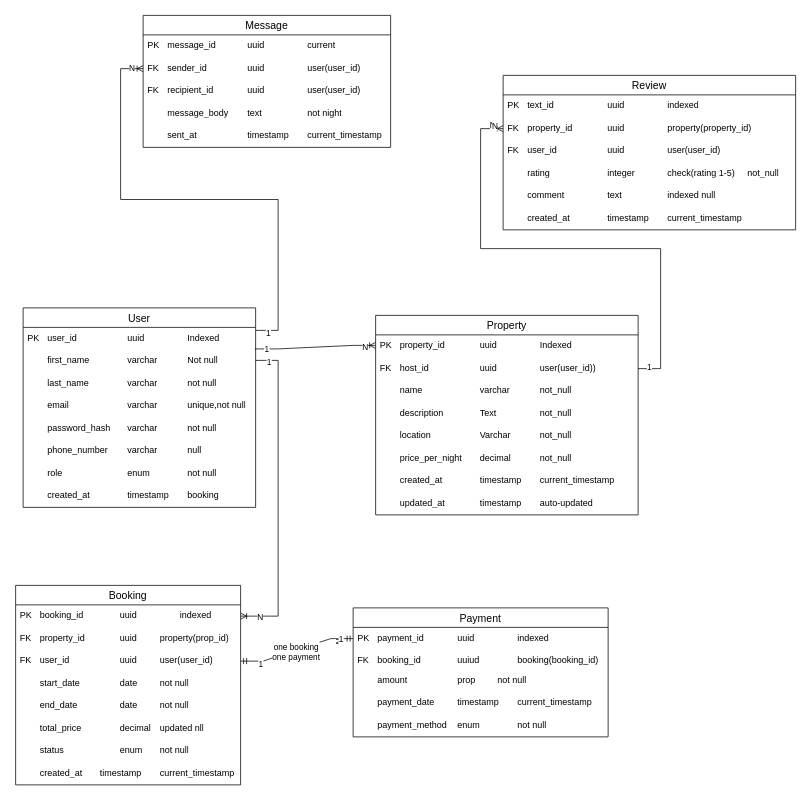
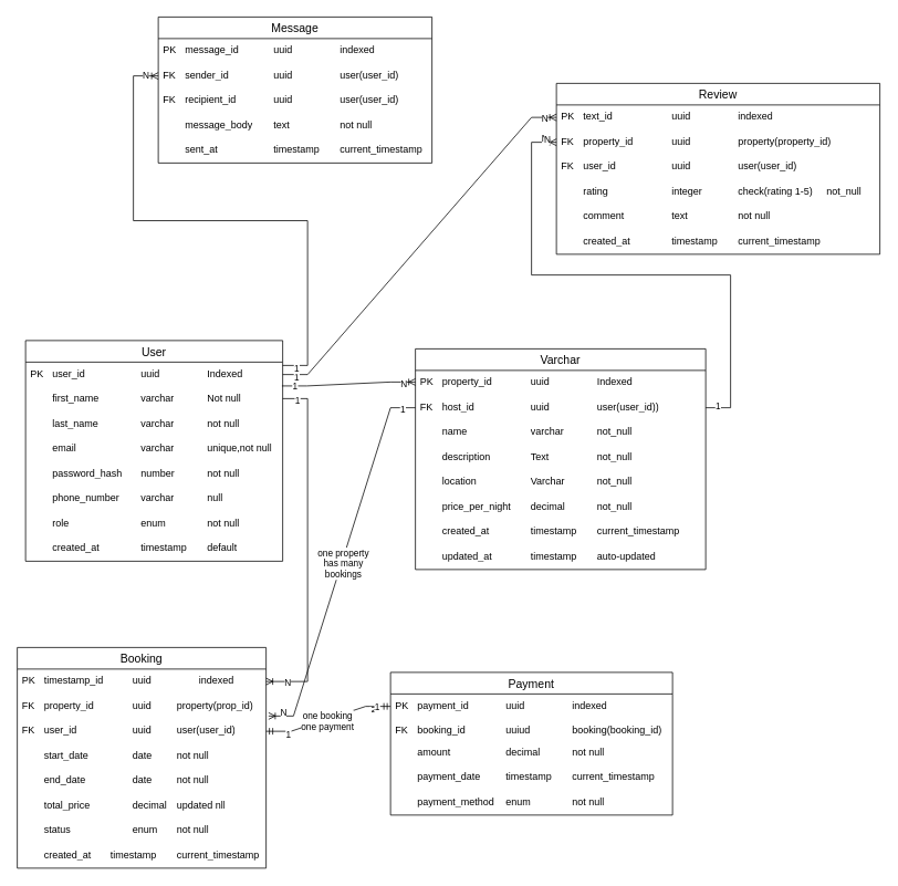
- <mxCell id="43" value="PK&lt;span style=&quot;white-space: pre;&quot;&gt;&#09;&lt;/span&gt;message_id&lt;span style=&quot;white-space: pre;&quot;&gt;&#09;&lt;/span&gt;&lt;span style=&quot;white-space: pre;&quot;&gt;&#09;uuid&lt;span style=&quot;white-space: pre;&quot;&gt;&#09;&lt;/span&gt;&lt;span style=&quot;white-space: pre;&quot;&gt;&#09;&lt;/span&gt;&lt;span style=&quot;white-space: pre;&quot;&gt;&#09;&lt;/span&gt;current&lt;/span&gt;" style="text;strokeColor=none;fillColor=none;spacingLeft=4;spacingRight=4;overflow=hidden;rotatable=0;points=[[0,0.5],[1,0.5]];portConstraint=eastwest;fontSize=12;whiteSpace=wrap;html=1;" vertex="1" parent="42"><mxGeometry y="26" width="330" height="30" as="geometry" /></mxCell>
+ <mxCell id="43" value="PK&lt;span style=&quot;white-space: pre;&quot;&gt;&#09;&lt;/span&gt;message_id&lt;span style=&quot;white-space: pre;&quot;&gt;&#09;&lt;/span&gt;&lt;span style=&quot;white-space: pre;&quot;&gt;&#09;uuid&lt;span style=&quot;white-space: pre;&quot;&gt;&#09;&lt;/span&gt;&lt;span style=&quot;white-space: pre;&quot;&gt;&#09;&lt;/span&gt;&lt;span style=&quot;white-space: pre;&quot;&gt;&#09;&lt;/span&gt;indexed&lt;/span&gt;" style="text;strokeColor=none;fillColor=none;spacingLeft=4;spacingRight=4;overflow=hidden;rotatable=0;points=[[0,0.5],[1,0.5]];portConstraint=eastwest;fontSize=12;whiteSpace=wrap;html=1;" vertex="1" parent="42"><mxGeometry y="26" width="330" height="30" as="geometry" /></mxCell>
- <mxCell id="46" value="&lt;span style=&quot;white-space: pre;&quot;&gt;&#09;&lt;/span&gt;message_body&lt;span style=&quot;white-space: pre;&quot;&gt;&#09;&lt;/span&gt;text&lt;span style=&quot;white-space: pre;&quot;&gt;&#09;&lt;/span&gt;&lt;span style=&quot;white-space: pre;&quot;&gt;&#09;&lt;/span&gt;&lt;span style=&quot;white-space: pre;&quot;&gt;&#09;&lt;/span&gt;not night" style="text;strokeColor=none;fillColor=none;spacingLeft=4;spacingRight=4;overflow=hidden;rotatable=0;points=[[0,0.5],[1,0.5]];portConstraint=eastwest;fontSize=12;whiteSpace=wrap;html=1;" vertex="1" parent="42"><mxGeometry y="116" width="330" height="30" as="geometry" /></mxCell>
+ <mxCell id="46" value="&lt;span style=&quot;white-space: pre;&quot;&gt;&#09;&lt;/span&gt;message_body&lt;span style=&quot;white-space: pre;&quot;&gt;&#09;&lt;/span&gt;text&lt;span style=&quot;white-space: pre;&quot;&gt;&#09;&lt;/span&gt;&lt;span style=&quot;white-space: pre;&quot;&gt;&#09;&lt;/span&gt;&lt;span style=&quot;white-space: pre;&quot;&gt;&#09;&lt;/span&gt;not null" style="text;strokeColor=none;fillColor=none;spacingLeft=4;spacingRight=4;overflow=hidden;rotatable=0;points=[[0,0.5],[1,0.5]];portConstraint=eastwest;fontSize=12;whiteSpace=wrap;html=1;" vertex="1" parent="42"><mxGeometry y="116" width="330" height="30" as="geometry" /></mxCell>
- <mxCell id="40" value="&lt;span style=&quot;white-space: pre;&quot;&gt;&#09;&lt;/span&gt;comment&lt;span style=&quot;white-space: pre;&quot;&gt;&#09;&lt;/span&gt;&lt;span style=&quot;white-space: pre;&quot;&gt;&#09;&lt;/span&gt;&lt;span style=&quot;white-space: pre;&quot;&gt;&#09;&lt;/span&gt;text&lt;span style=&quot;white-space: pre;&quot;&gt;&#09;&lt;/span&gt;&lt;span style=&quot;white-space: pre;&quot;&gt;&#09;&lt;span style=&quot;white-space: pre;&quot;&gt;&#09;&lt;/span&gt;&lt;/span&gt;indexed null" style="text;strokeColor=none;fillColor=none;spacingLeft=4;spacingRight=4;overflow=hidden;rotatable=0;points=[[0,0.5],[1,0.5]];portConstraint=eastwest;fontSize=12;whiteSpace=wrap;html=1;" vertex="1" parent="35"><mxGeometry y="146" width="390" height="30" as="geometry" /></mxCell>
+ <mxCell id="40" value="&lt;span style=&quot;white-space: pre;&quot;&gt;&#09;&lt;/span&gt;comment&lt;span style=&quot;white-space: pre;&quot;&gt;&#09;&lt;/span&gt;&lt;span style=&quot;white-space: pre;&quot;&gt;&#09;&lt;/span&gt;&lt;span style=&quot;white-space: pre;&quot;&gt;&#09;&lt;/span&gt;text&lt;span style=&quot;white-space: pre;&quot;&gt;&#09;&lt;/span&gt;&lt;span style=&quot;white-space: pre;&quot;&gt;&#09;&lt;span style=&quot;white-space: pre;&quot;&gt;&#09;&lt;/span&gt;&lt;/span&gt;not null" style="text;strokeColor=none;fillColor=none;spacingLeft=4;spacingRight=4;overflow=hidden;rotatable=0;points=[[0,0.5],[1,0.5]];portConstraint=eastwest;fontSize=12;whiteSpace=wrap;html=1;" vertex="1" parent="35"><mxGeometry y="146" width="390" height="30" as="geometry" /></mxCell>
+ <mxCell id="67" value="" style="edgeStyle=entityRelationEdgeStyle;fontSize=12;html=1;endArrow=ERoneToMany;rounded=0;entryX=0;entryY=0.5;entryDx=0;entryDy=0;exitX=1;exitY=0.5;exitDx=0;exitDy=0;" edge="1" parent="1" source="3" target="36"><mxGeometry width="100" height="100" relative="1" as="geometry"><mxPoint x="350" y="440" as="sourcePoint" /><mxPoint x="430" y="340" as="targetPoint" /><Array as="points"><mxPoint x="410" y="370" /></Array></mxGeometry></mxCell>
+ <mxCell id="68" value="N" style="edgeLabel;html=1;align=center;verticalAlign=middle;resizable=0;points=[];" connectable="0" vertex="1" parent="67"><mxGeometry x="0.941" y="-1" relative="1" as="geometry"><mxPoint as="offset" /></mxGeometry></mxCell>
+ <mxCell id="69" value="1" style="edgeLabel;html=1;align=center;verticalAlign=middle;resizable=0;points=[];" connectable="0" vertex="1" parent="67"><mxGeometry x="-0.931" y="-2" relative="1" as="geometry"><mxPoint as="offset" /></mxGeometry></mxCell>
- <mxCell id="11" value="Property" style="swimlane;fontStyle=0;childLayout=stackLayout;horizontal=1;startSize=26;horizontalStack=0;resizeParent=1;resizeParentMax=0;resizeLast=0;collapsible=1;marginBottom=0;align=center;fontSize=14;" vertex="1" parent="1"><mxGeometry x="500" y="420" width="350" height="266" as="geometry" /></mxCell>
+ <mxCell id="11" value="Varchar" style="swimlane;fontStyle=0;childLayout=stackLayout;horizontal=1;startSize=26;horizontalStack=0;resizeParent=1;resizeParentMax=0;resizeLast=0;collapsible=1;marginBottom=0;align=center;fontSize=14;" vertex="1" parent="1"><mxGeometry x="500" y="420" width="350" height="266" as="geometry" /></mxCell>
- <mxCell id="7" value="&lt;span style=&quot;white-space: pre;&quot;&gt;&#09;&lt;/span&gt;password_hash&lt;span style=&quot;white-space: pre;&quot;&gt;&#09;&lt;/span&gt;varchar&lt;span style=&quot;white-space: pre;&quot;&gt;&#09;&lt;span style=&quot;white-space: pre;&quot;&gt;&#09;&lt;/span&gt;&lt;/span&gt;not null" style="text;strokeColor=none;fillColor=none;spacingLeft=4;spacingRight=4;overflow=hidden;rotatable=0;points=[[0,0.5],[1,0.5]];portConstraint=eastwest;fontSize=12;whiteSpace=wrap;html=1;" vertex="1" parent="2"><mxGeometry y="146" width="310" height="30" as="geometry" /></mxCell>
+ <mxCell id="7" value="&lt;span style=&quot;white-space: pre;&quot;&gt;&#09;&lt;/span&gt;password_hash&lt;span style=&quot;white-space: pre;&quot;&gt;&#09;&lt;/span&gt;number&lt;span style=&quot;white-space: pre;&quot;&gt;&#09;&lt;span style=&quot;white-space: pre;&quot;&gt;&#09;&lt;/span&gt;&lt;/span&gt;not null" style="text;strokeColor=none;fillColor=none;spacingLeft=4;spacingRight=4;overflow=hidden;rotatable=0;points=[[0,0.5],[1,0.5]];portConstraint=eastwest;fontSize=12;whiteSpace=wrap;html=1;" vertex="1" parent="2"><mxGeometry y="146" width="310" height="30" as="geometry" /></mxCell>
+ <mxCell id="54" value="" style="edgeStyle=entityRelationEdgeStyle;fontSize=12;html=1;endArrow=ERoneToMany;rounded=0;exitX=0;exitY=0.5;exitDx=0;exitDy=0;entryX=1.01;entryY=0.887;entryDx=0;entryDy=0;entryPerimeter=0;" edge="1" parent="1" source="13" target="22"><mxGeometry width="100" height="100" relative="1" as="geometry"><mxPoint x="480" y="760" as="sourcePoint" /><mxPoint x="580" y="660" as="targetPoint" /></mxGeometry></mxCell>
+ <mxCell id="55" value="&lt;div&gt;one property&lt;/div&gt;&lt;div&gt;has many&lt;/div&gt;&lt;div&gt;bookings&lt;/div&gt;" style="edgeLabel;html=1;align=center;verticalAlign=middle;resizable=0;points=[];" connectable="0" vertex="1" parent="54"><mxGeometry x="0.005" y="1" relative="1" as="geometry"><mxPoint as="offset" /></mxGeometry></mxCell>
+ <mxCell id="56" value="1" style="edgeLabel;html=1;align=center;verticalAlign=middle;resizable=0;points=[];" connectable="0" vertex="1" parent="54"><mxGeometry x="-0.93" y="1" relative="1" as="geometry"><mxPoint as="offset" /></mxGeometry></mxCell>
+ <mxCell id="57" value="N" style="edgeLabel;html=1;align=center;verticalAlign=middle;resizable=0;points=[];" connectable="0" vertex="1" parent="54"><mxGeometry x="0.923" y="-4" relative="1" as="geometry"><mxPoint as="offset" /></mxGeometry></mxCell>
- <mxCell id="10" value="&lt;span style=&quot;white-space: pre;&quot;&gt;&#09;&lt;/span&gt;created_at&lt;span style=&quot;white-space: pre;&quot;&gt;&#09;&lt;span style=&quot;white-space: pre;&quot;&gt;&#09;&lt;/span&gt;&lt;/span&gt;timestamp&lt;span style=&quot;white-space: pre;&quot;&gt;&#09;&lt;/span&gt;booking" style="text;strokeColor=none;fillColor=none;spacingLeft=4;spacingRight=4;overflow=hidden;rotatable=0;points=[[0,0.5],[1,0.5]];portConstraint=eastwest;fontSize=12;whiteSpace=wrap;html=1;" vertex="1" parent="2"><mxGeometry y="236" width="310" height="30" as="geometry" /></mxCell>
+ <mxCell id="10" value="&lt;span style=&quot;white-space: pre;&quot;&gt;&#09;&lt;/span&gt;created_at&lt;span style=&quot;white-space: pre;&quot;&gt;&#09;&lt;span style=&quot;white-space: pre;&quot;&gt;&#09;&lt;/span&gt;&lt;/span&gt;timestamp&lt;span style=&quot;white-space: pre;&quot;&gt;&#09;&lt;/span&gt;default" style="text;strokeColor=none;fillColor=none;spacingLeft=4;spacingRight=4;overflow=hidden;rotatable=0;points=[[0,0.5],[1,0.5]];portConstraint=eastwest;fontSize=12;whiteSpace=wrap;html=1;" vertex="1" parent="2"><mxGeometry y="236" width="310" height="30" as="geometry" /></mxCell>
- <mxCell id="21" value="PK&lt;span style=&quot;white-space: pre;&quot;&gt;&#09;&lt;/span&gt;booking_id&lt;span style=&quot;white-space: pre;&quot;&gt;&#09;&lt;/span&gt;&lt;span style=&quot;white-space: pre;&quot;&gt;&#09;&lt;/span&gt;uuid&lt;span style=&quot;white-space: pre;&quot;&gt;&#09;&lt;/span&gt;&lt;span style=&quot;white-space: pre;&quot;&gt;&#09;&lt;/span&gt;&lt;span style=&quot;white-space: pre;&quot;&gt;&#09;&lt;/span&gt;indexed" style="text;strokeColor=none;fillColor=none;spacingLeft=4;spacingRight=4;overflow=hidden;rotatable=0;points=[[0,0.5],[1,0.5]];portConstraint=eastwest;fontSize=12;whiteSpace=wrap;html=1;" vertex="1" parent="20"><mxGeometry y="26" width="300" height="30" as="geometry" /></mxCell>
+ <mxCell id="21" value="PK&lt;span style=&quot;white-space: pre;&quot;&gt;&#09;&lt;/span&gt;timestamp_id&lt;span style=&quot;white-space: pre;&quot;&gt;&#09;&lt;/span&gt;&lt;span style=&quot;white-space: pre;&quot;&gt;&#09;&lt;/span&gt;uuid&lt;span style=&quot;white-space: pre;&quot;&gt;&#09;&lt;/span&gt;&lt;span style=&quot;white-space: pre;&quot;&gt;&#09;&lt;/span&gt;&lt;span style=&quot;white-space: pre;&quot;&gt;&#09;&lt;/span&gt;indexed" style="text;strokeColor=none;fillColor=none;spacingLeft=4;spacingRight=4;overflow=hidden;rotatable=0;points=[[0,0.5],[1,0.5]];portConstraint=eastwest;fontSize=12;whiteSpace=wrap;html=1;" vertex="1" parent="20"><mxGeometry y="26" width="300" height="30" as="geometry" /></mxCell>
- <mxCell id="32" value="&lt;span style=&quot;white-space: pre;&quot;&gt;&#09;&lt;/span&gt;amount&lt;span style=&quot;white-space: pre;&quot;&gt;&#09;&lt;/span&gt;&lt;span style=&quot;white-space: pre;&quot;&gt;&#09;&lt;/span&gt;&lt;span style=&quot;white-space: pre;&quot;&gt;&#09;&lt;/span&gt;prop&lt;span style=&quot;white-space: pre;&quot;&gt;&#09;&lt;/span&gt;&lt;span style=&quot;white-space: pre;&quot;&gt;&#09;&lt;/span&gt;not null" style="text;strokeColor=none;fillColor=none;spacingLeft=4;spacingRight=4;overflow=hidden;rotatable=0;points=[[0,0.5],[1,0.5]];portConstraint=eastwest;fontSize=12;whiteSpace=wrap;html=1;" vertex="1" parent="29"><mxGeometry y="82" width="340" height="30" as="geometry" /></mxCell>
+ <mxCell id="32" value="&lt;span style=&quot;white-space: pre;&quot;&gt;&#09;&lt;/span&gt;amount&lt;span style=&quot;white-space: pre;&quot;&gt;&#09;&lt;/span&gt;&lt;span style=&quot;white-space: pre;&quot;&gt;&#09;&lt;/span&gt;&lt;span style=&quot;white-space: pre;&quot;&gt;&#09;&lt;/span&gt;decimal&lt;span style=&quot;white-space: pre;&quot;&gt;&#09;&lt;/span&gt;&lt;span style=&quot;white-space: pre;&quot;&gt;&#09;&lt;/span&gt;not null" style="text;strokeColor=none;fillColor=none;spacingLeft=4;spacingRight=4;overflow=hidden;rotatable=0;points=[[0,0.5],[1,0.5]];portConstraint=eastwest;fontSize=12;whiteSpace=wrap;html=1;" vertex="1" parent="29"><mxGeometry y="82" width="340" height="30" as="geometry" /></mxCell>
